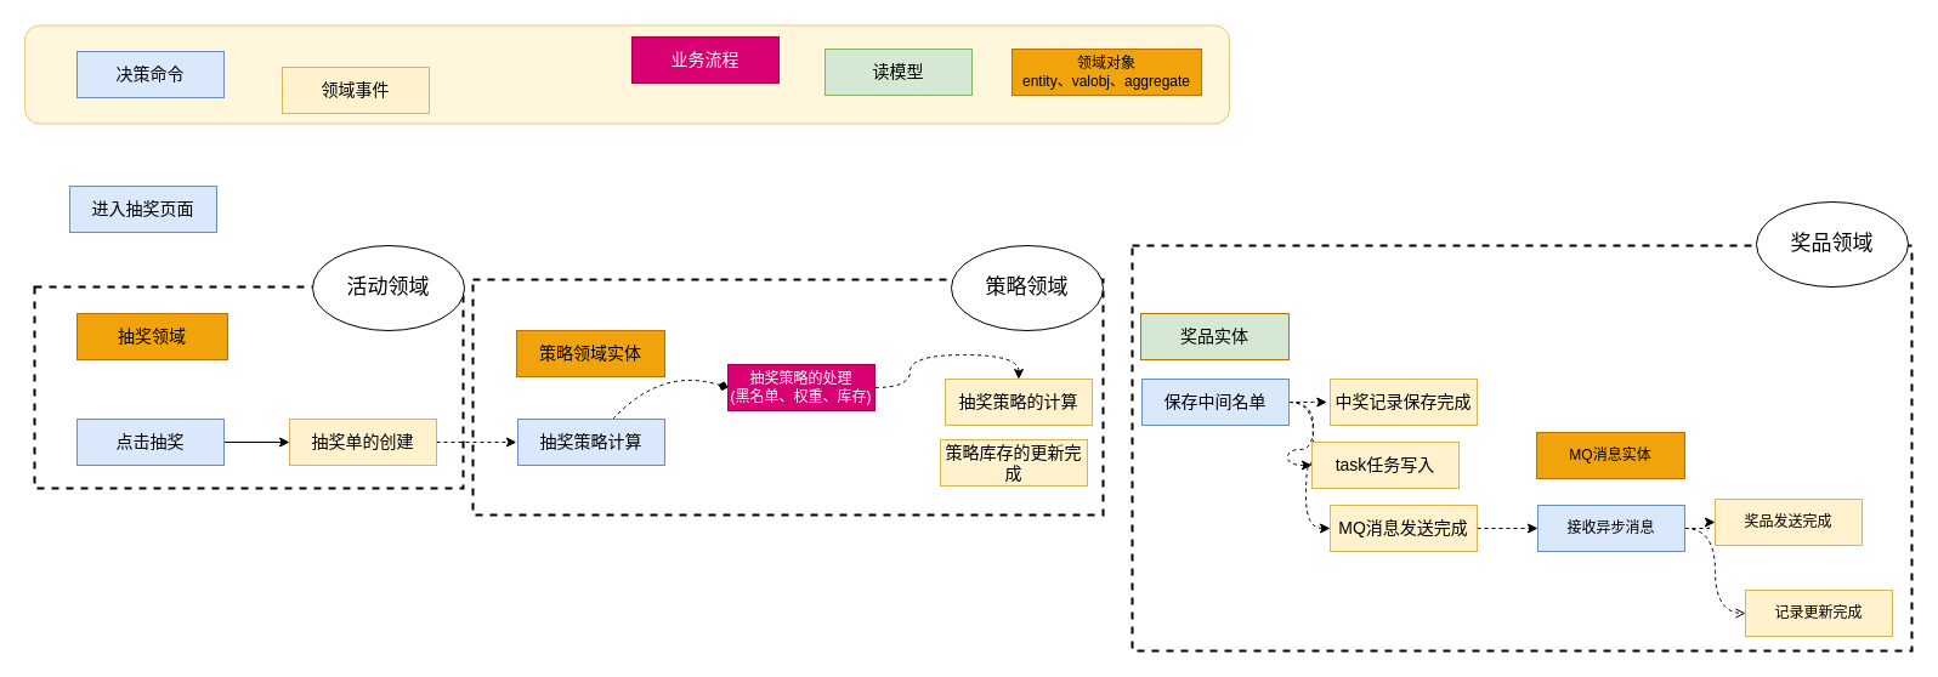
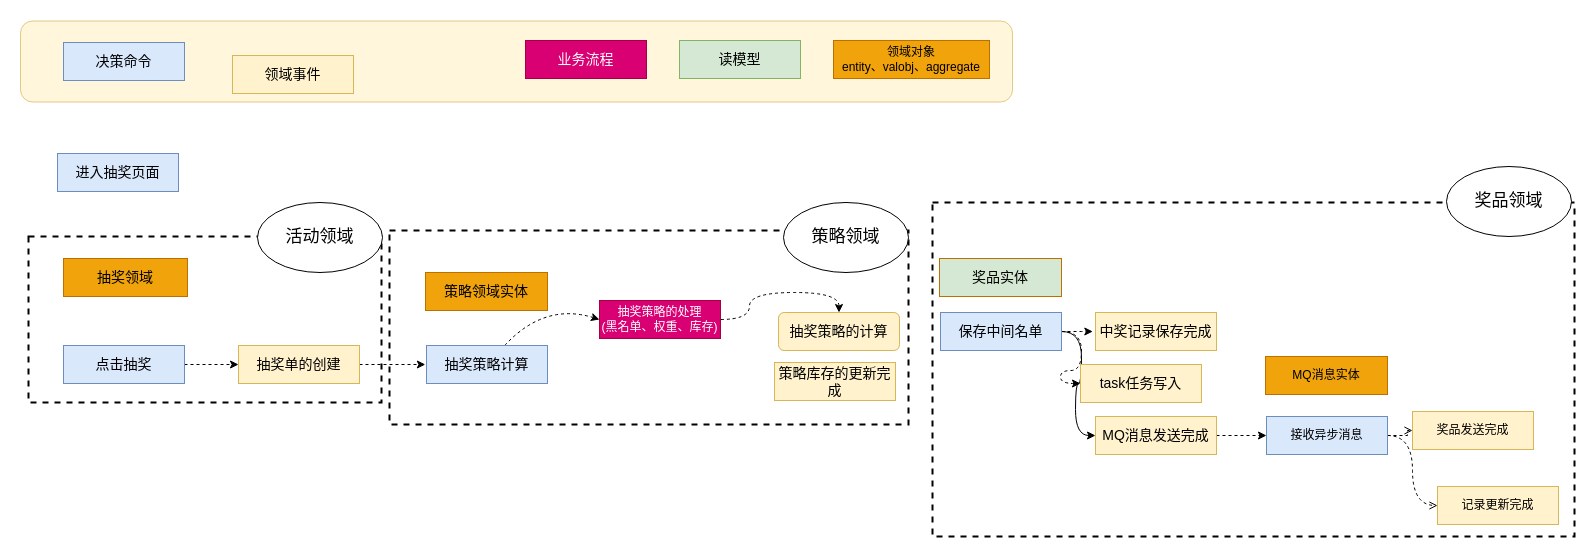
- <mxCell id="8" value="业务流程" style="rounded=0;whiteSpace=wrap;html=1;fillColor=#d80073;strokeColor=#A50040;fontColor=#ffffff;fontSize=14;" vertex="1" parent="1"><mxGeometry x="520" y="30" width="121" height="38" as="geometry" /></mxCell>
+ <mxCell id="8" value="业务流程" style="rounded=0;whiteSpace=wrap;html=1;fillColor=#d80073;strokeColor=#A50040;fontColor=#ffffff;fontSize=14;" vertex="1" parent="1"><mxGeometry x="525" y="40" width="121" height="38" as="geometry" /></mxCell>
- <mxCell id="18" style="rounded=0;orthogonalLoop=1;jettySize=auto;html=1;entryX=0;entryY=0.5;entryDx=0;entryDy=0;jumpStyle=gap;dashed=1;curved=1;jumpSize=7;endArrow=diamond;" edge="1" parent="1" source="19" target="22"><mxGeometry relative="1" as="geometry"><Array as="points"><mxPoint x="544" y="302" /></Array></mxGeometry></mxCell>
+ <mxCell id="18" style="rounded=0;orthogonalLoop=1;jettySize=auto;html=1;entryX=0;entryY=0.5;entryDx=0;entryDy=0;jumpStyle=gap;dashed=1;curved=1;jumpSize=7;" edge="1" parent="1" source="19" target="22"><mxGeometry relative="1" as="geometry"><Array as="points"><mxPoint x="544" y="302" /></Array></mxGeometry></mxCell>
- <mxCell id="23" value="抽奖策略的计算" style="rounded=0;whiteSpace=wrap;html=1;fillColor=#fff2cc;strokeColor=#d6b656;fontSize=14;" vertex="1" parent="1"><mxGeometry x="778" y="312" width="121" height="38" as="geometry" /></mxCell>
+ <mxCell id="23" value="抽奖策略的计算" style="whiteSpace=wrap;html=1;fillColor=#fff2cc;strokeColor=#d6b656;fontSize=14;rounded=1;" vertex="1" parent="1"><mxGeometry x="778" y="312" width="121" height="38" as="geometry" /></mxCell>
- <mxCell id="13" style="edgeStyle=orthogonalEdgeStyle;rounded=0;orthogonalLoop=1;jettySize=auto;html=1;entryX=0;entryY=0.5;entryDx=0;entryDy=0;dashed=0;" edge="1" parent="1" source="14" target="16"><mxGeometry relative="1" as="geometry" /></mxCell>
+ <mxCell id="13" style="edgeStyle=orthogonalEdgeStyle;rounded=0;orthogonalLoop=1;jettySize=auto;html=1;entryX=0;entryY=0.5;entryDx=0;entryDy=0;dashed=1;" edge="1" parent="1" source="14" target="16"><mxGeometry relative="1" as="geometry" /></mxCell>
- <mxCell id="29" style="edgeStyle=orthogonalEdgeStyle;rounded=0;orthogonalLoop=1;jettySize=auto;html=1;entryX=0;entryY=0.5;entryDx=0;entryDy=0;curved=1;dashed=1;" edge="1" parent="1" source="30" target="33"><mxGeometry relative="1" as="geometry" /></mxCell>
+ <mxCell id="29" style="edgeStyle=orthogonalEdgeStyle;rounded=0;orthogonalLoop=1;jettySize=auto;html=1;entryX=0;entryY=0.5;entryDx=0;entryDy=0;curved=1;dashed=0;" edge="1" parent="1" source="30" target="33"><mxGeometry relative="1" as="geometry" /></mxCell>
- <mxCell id="35" value="" style="edgeStyle=orthogonalEdgeStyle;rounded=0;orthogonalLoop=1;jettySize=auto;html=1;dashed=1;" edge="1" parent="1" source="37" target="38"><mxGeometry relative="1" as="geometry" /></mxCell>
+ <mxCell id="35" value="" style="edgeStyle=orthogonalEdgeStyle;rounded=0;orthogonalLoop=1;jettySize=auto;html=1;dashed=1;endArrow=open;" edge="1" parent="1" source="37" target="38"><mxGeometry relative="1" as="geometry" /></mxCell>
